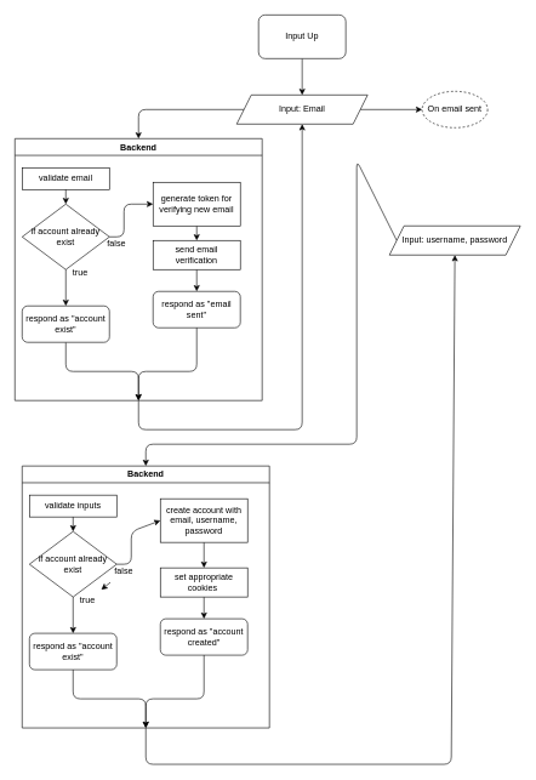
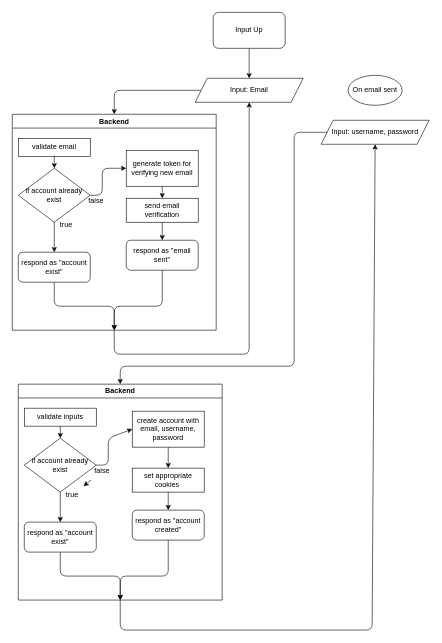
- <mxCell id="5" style="edgeStyle=none;html=1;exitX=1;exitY=0.5;exitDx=0;exitDy=0;entryX=0;entryY=0.5;entryDx=0;entryDy=0;" edge="1" parent="1" source="6" target="24"><mxGeometry relative="1" as="geometry" /></mxCell>
- <mxCell id="24" value="On email sent" style="ellipse;whiteSpace=wrap;html=1;dashed=1;" vertex="1" parent="1"><mxGeometry x="580" y="125" width="90" height="50" as="geometry" /></mxCell>
+ <mxCell id="24" value="On email sent" style="ellipse;whiteSpace=wrap;html=1;" vertex="1" parent="1"><mxGeometry x="580" y="125" width="90" height="50" as="geometry" /></mxCell>
- <mxCell id="26" value="Input: username, password" style="shape=parallelogram;perimeter=parallelogramPerimeter;whiteSpace=wrap;html=1;fixedSize=1;" vertex="1" parent="1"><mxGeometry x="535" y="310" width="180" height="40" as="geometry" /></mxCell>
+ <mxCell id="26" value="Input: username, password" style="shape=parallelogram;perimeter=parallelogramPerimeter;whiteSpace=wrap;html=1;fixedSize=1;" vertex="1" parent="1"><mxGeometry x="535" y="200" width="180" height="40" as="geometry" /></mxCell>
